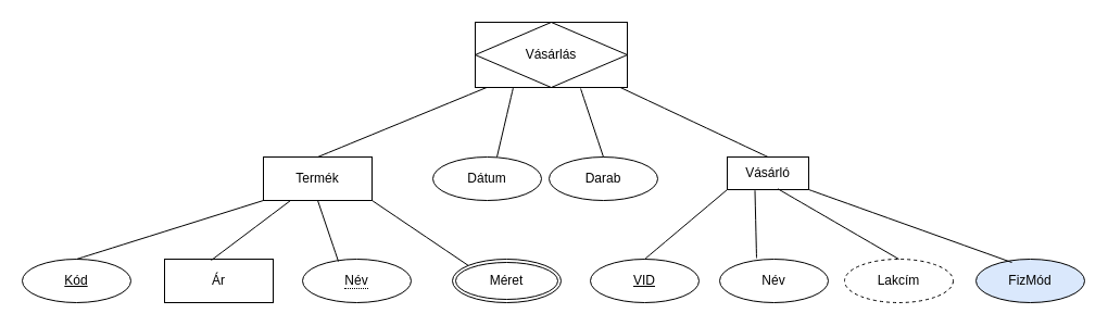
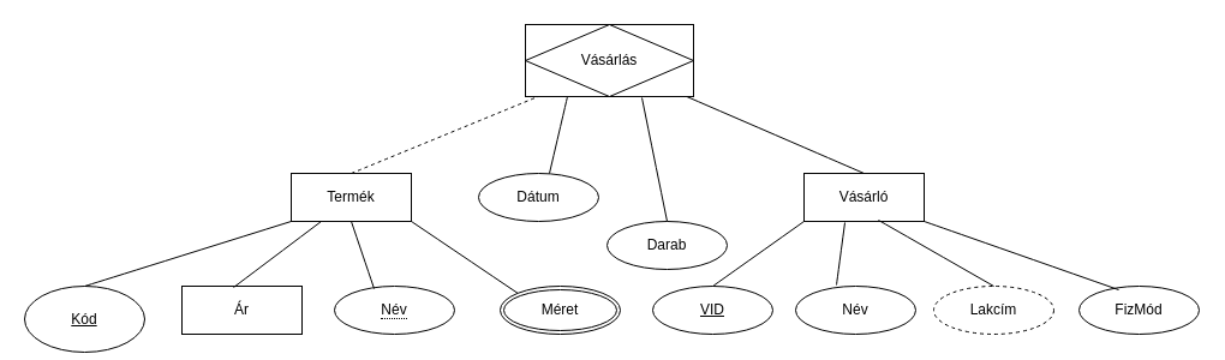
- <mxCell id="9" value="" style="endArrow=none;html=1;rounded=0;fontSize=12;startSize=8;endSize=8;curved=1;exitX=0.5;exitY=0;exitDx=0;exitDy=0;entryX=0.093;entryY=0.983;entryDx=0;entryDy=0;entryPerimeter=0;" edge="1" parent="1" source="2" target="20"><mxGeometry relative="1" as="geometry"><mxPoint x="423" y="314" as="sourcePoint" /><mxPoint x="455" y="81" as="targetPoint" /></mxGeometry></mxCell>
+ <mxCell id="9" value="" style="endArrow=none;html=1;rounded=0;fontSize=12;startSize=8;endSize=8;curved=1;exitX=0.5;exitY=0;exitDx=0;exitDy=0;entryX=0.093;entryY=0.983;entryDx=0;entryDy=0;entryPerimeter=0;dashed=1;" edge="1" parent="1" source="2" target="20"><mxGeometry relative="1" as="geometry"><mxPoint x="423" y="314" as="sourcePoint" /><mxPoint x="455" y="81" as="targetPoint" /></mxGeometry></mxCell>
- <mxCell id="3" value="Vásárló" style="whiteSpace=wrap;html=1;align=center;" vertex="1" parent="1"><mxGeometry x="669" y="144" width="75" height="30" as="geometry" /></mxCell>
+ <mxCell id="3" value="Vásárló" style="whiteSpace=wrap;html=1;align=center;" vertex="1" parent="1"><mxGeometry x="669" y="144" width="100" height="40" as="geometry" /></mxCell>
- <mxCell id="5" value="Darab" style="ellipse;whiteSpace=wrap;html=1;align=center;" vertex="1" parent="1"><mxGeometry x="505" y="144" width="100" height="40" as="geometry" /></mxCell>
+ <mxCell id="5" value="Darab" style="ellipse;whiteSpace=wrap;html=1;align=center;" vertex="1" parent="1"><mxGeometry x="505" y="184" width="100" height="40" as="geometry" /></mxCell>
- <mxCell id="10" value="Kód" style="ellipse;whiteSpace=wrap;html=1;align=center;fontStyle=4;" vertex="1" parent="1"><mxGeometry x="20" y="238" width="100" height="40" as="geometry" /></mxCell>
+ <mxCell id="10" value="Kód" style="ellipse;whiteSpace=wrap;html=1;align=center;fontStyle=4;" vertex="1" parent="1"><mxGeometry x="20" y="238" width="100" height="55" as="geometry" /></mxCell>
- <mxCell id="22" value="FizMód" style="ellipse;whiteSpace=wrap;html=1;align=center;fillColor=#dae8fc;" vertex="1" parent="1"><mxGeometry x="898" y="238" width="100" height="40" as="geometry" /></mxCell>
+ <mxCell id="22" value="FizMód" style="ellipse;whiteSpace=wrap;html=1;align=center;" vertex="1" parent="1"><mxGeometry x="898" y="238" width="100" height="40" as="geometry" /></mxCell>
